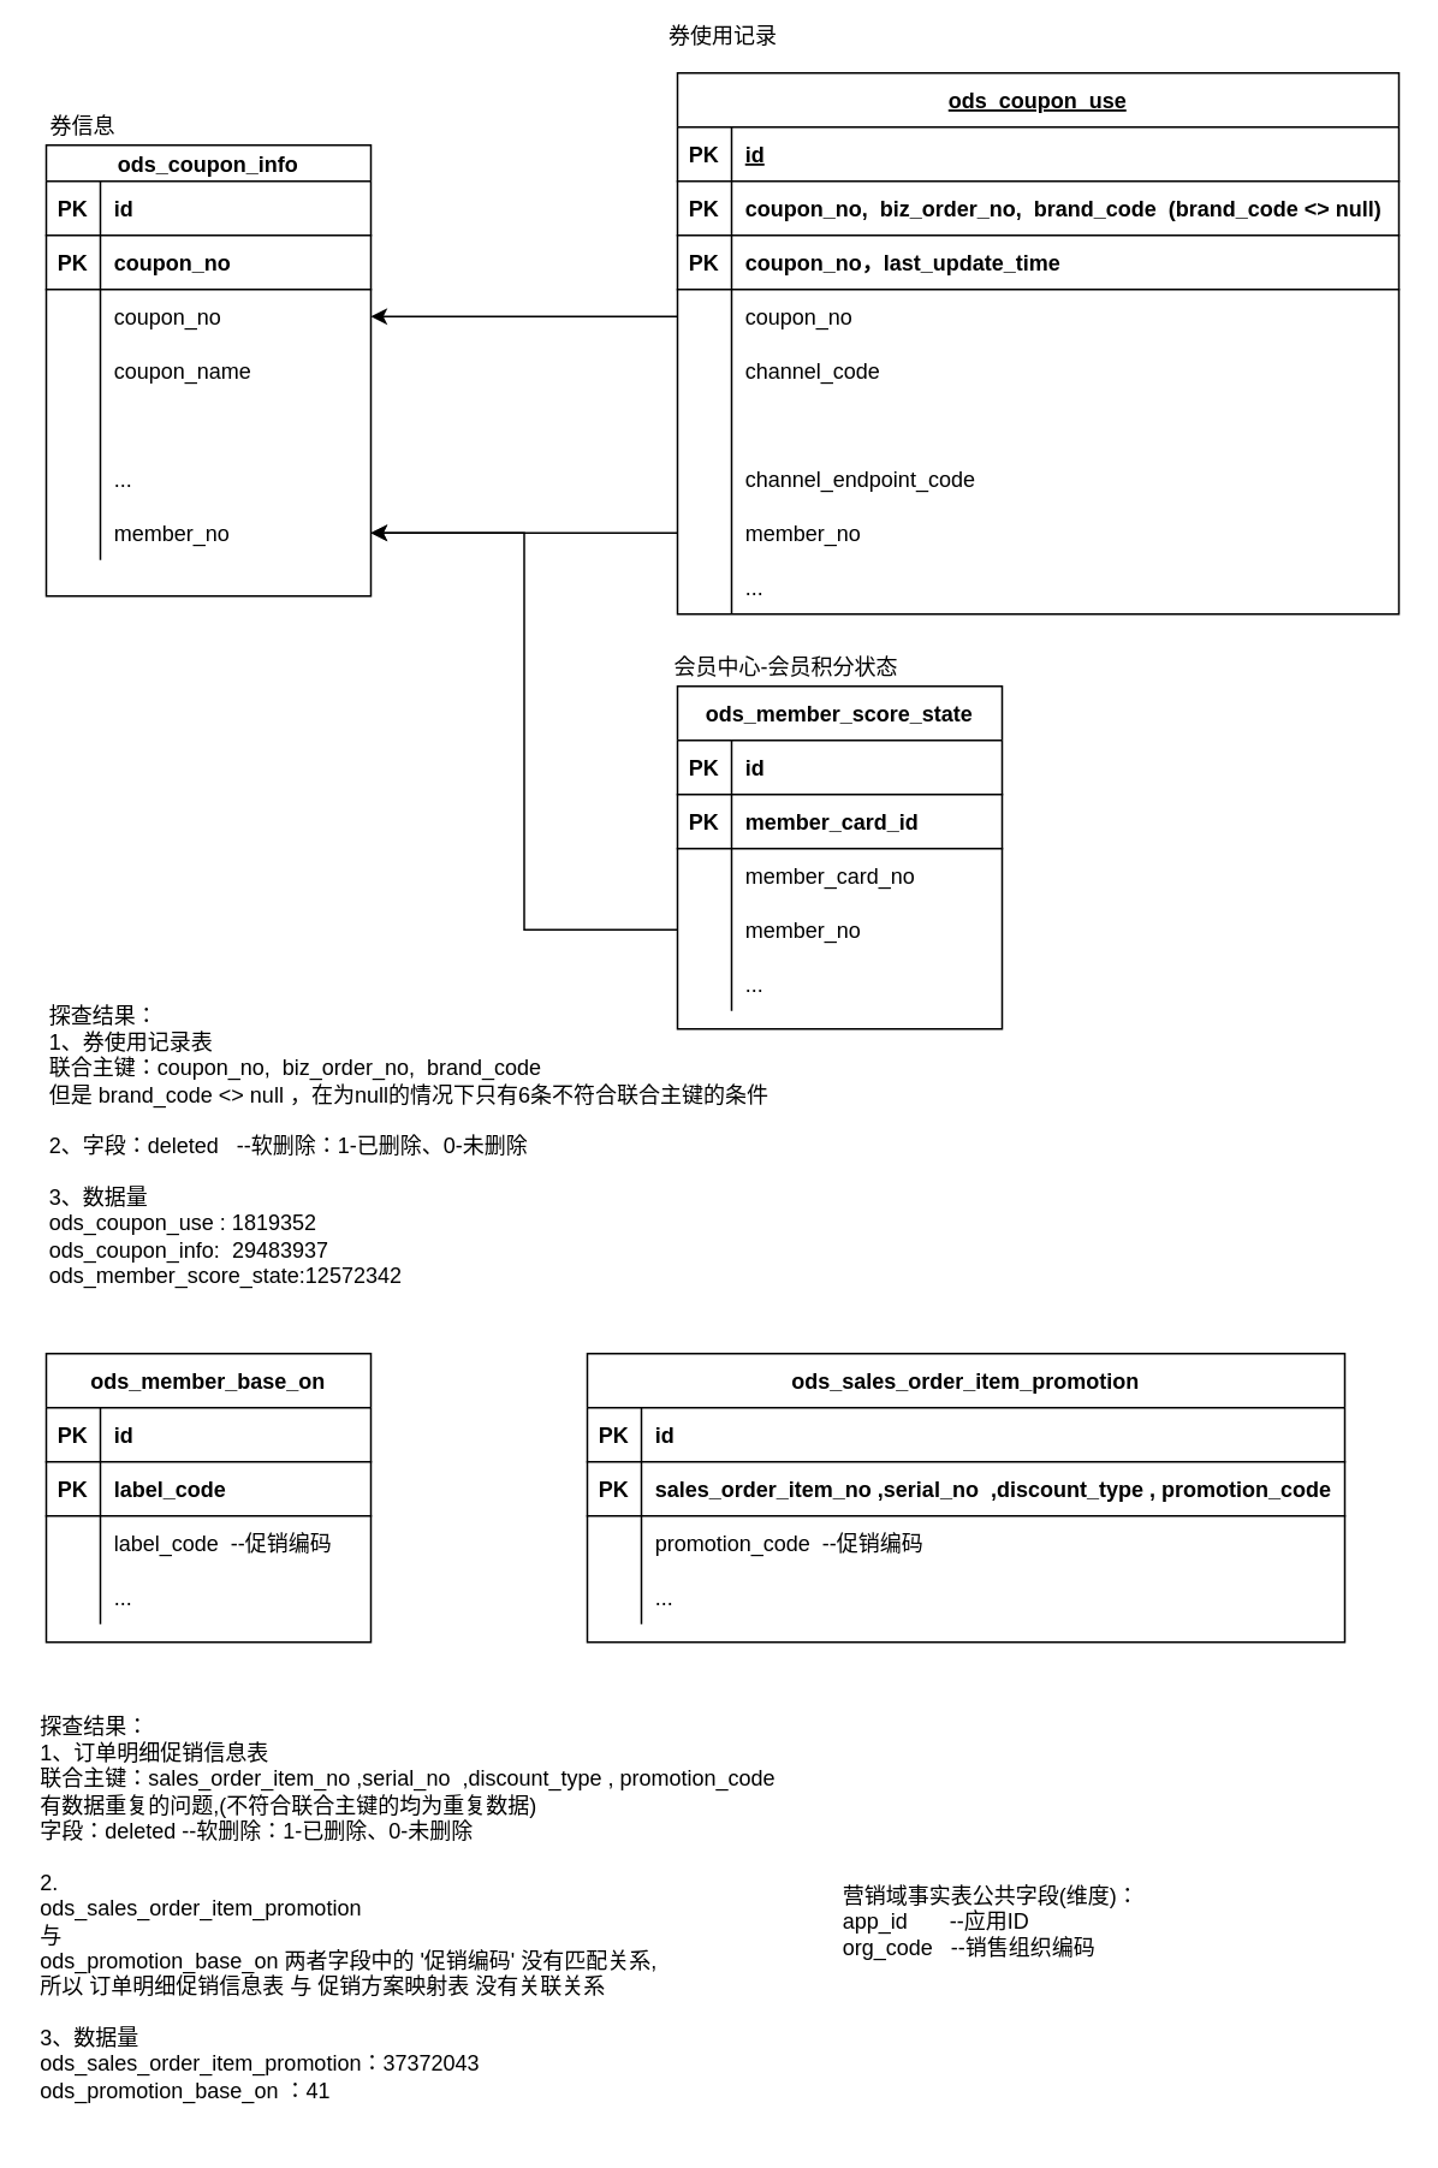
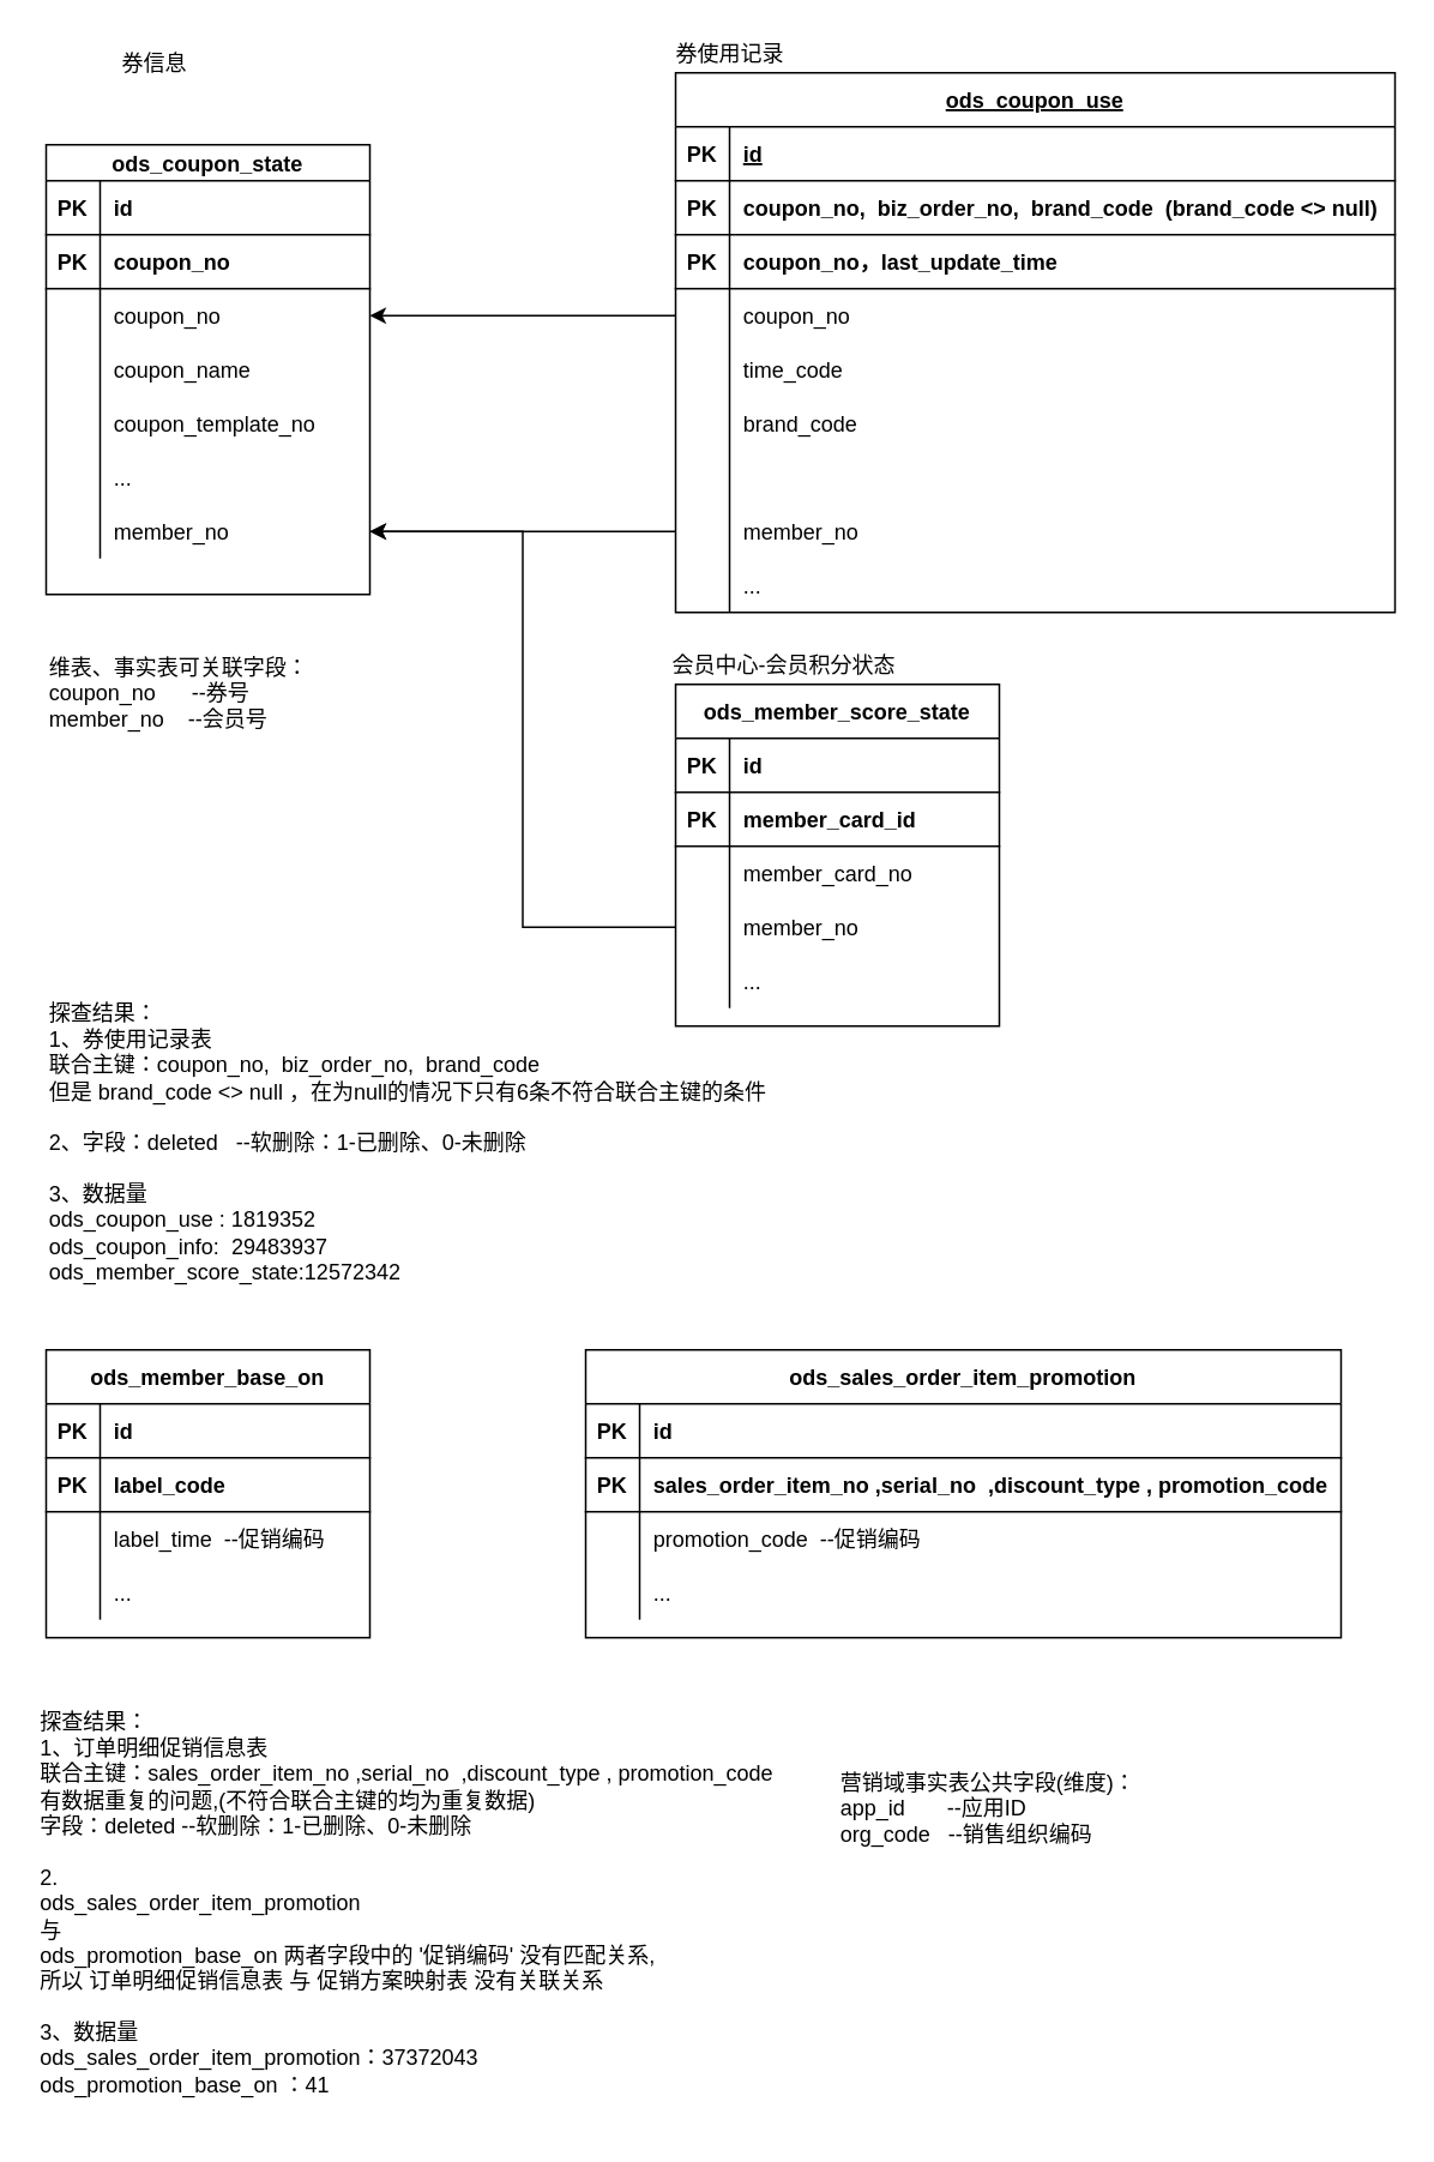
- <mxCell id="71" value="券使用记录" style="text;html=1;align=center;verticalAlign=middle;resizable=0;points=[];autosize=1;" parent="1" vertex="1"><mxGeometry x="360" y="10" width="80" height="20" as="geometry" /></mxCell>
+ <mxCell id="71" value="券使用记录" style="text;html=1;align=center;verticalAlign=middle;resizable=0;points=[];autosize=1;" parent="1" vertex="1"><mxGeometry x="365" width="80" height="20" as="geometry" y="20" /></mxCell>
- <mxCell id="72" value="券信息" style="text;html=1;align=center;verticalAlign=middle;resizable=0;points=[];autosize=1;" parent="1" vertex="1"><mxGeometry x="20" y="60" width="50" height="20" as="geometry" /></mxCell>
+ <mxCell id="72" value="券信息" style="text;html=1;align=center;verticalAlign=middle;resizable=0;points=[];autosize=1;" parent="1" vertex="1"><mxGeometry x="60" y="25" width="50" height="20" as="geometry" /></mxCell>
- <mxCell id="30" value="ods_coupon_info" style="shape=table;startSize=20;container=1;collapsible=1;childLayout=tableLayout;fixedRows=1;rowLines=0;fontStyle=1;align=center;resizeLast=1;" parent="1" vertex="1"><mxGeometry x="25" y="80" width="180" height="250" as="geometry" /></mxCell>
+ <mxCell id="30" value="ods_coupon_state" style="shape=table;startSize=20;container=1;collapsible=1;childLayout=tableLayout;fixedRows=1;rowLines=0;fontStyle=1;align=center;resizeLast=1;" parent="1" vertex="1"><mxGeometry x="25" y="80" width="180" height="250" as="geometry" /></mxCell>
- <mxCell id="17" value="channel_code" style="shape=partialRectangle;connectable=0;fillColor=none;top=0;left=0;bottom=0;right=0;align=left;spacingLeft=6;overflow=hidden;" parent="15" vertex="1"><mxGeometry x="30" width="370" height="30" as="geometry" /></mxCell>
+ <mxCell id="17" value="time_code" style="shape=partialRectangle;connectable=0;fillColor=none;top=0;left=0;bottom=0;right=0;align=left;spacingLeft=6;overflow=hidden;" parent="15" vertex="1"><mxGeometry x="30" width="370" height="30" as="geometry" /></mxCell>
+ <mxCell id="45" value="coupon_template_no" style="shape=partialRectangle;connectable=0;fillColor=none;top=0;left=0;bottom=0;right=0;align=left;spacingLeft=6;overflow=hidden;" parent="43" vertex="1"><mxGeometry x="30" width="150" height="30" as="geometry" /></mxCell>
+ <mxCell id="20" value="brand_code" style="shape=partialRectangle;connectable=0;fillColor=none;top=0;left=0;bottom=0;right=0;align=left;spacingLeft=6;overflow=hidden;" parent="18" vertex="1"><mxGeometry x="30" width="370" height="30" as="geometry" /></mxCell>
- <mxCell id="23" value="channel_endpoint_code" style="shape=partialRectangle;connectable=0;fillColor=none;top=0;left=0;bottom=0;right=0;align=left;spacingLeft=6;overflow=hidden;" parent="21" vertex="1"><mxGeometry x="30" width="370" height="30" as="geometry" /></mxCell>
+ <mxCell id="102" value="维表、事实表可关联字段：&lt;br&gt;coupon_no&amp;nbsp; &amp;nbsp; &amp;nbsp; --券号&lt;br&gt;member_no&amp;nbsp; &amp;nbsp; --会员号" style="text;html=1;align=left;verticalAlign=middle;resizable=0;points=[];autosize=1;" parent="1" vertex="1"><mxGeometry x="25" y="360" width="160" height="50" as="geometry" /></mxCell>
- <mxCell id="84" value="label_code  --促销编码" style="shape=partialRectangle;connectable=0;fillColor=none;top=0;left=0;bottom=0;right=0;align=left;spacingLeft=6;overflow=hidden;" parent="82" vertex="1"><mxGeometry x="30" width="150" height="30" as="geometry" /></mxCell>
+ <mxCell id="84" value="label_time  --促销编码" style="shape=partialRectangle;connectable=0;fillColor=none;top=0;left=0;bottom=0;right=0;align=left;spacingLeft=6;overflow=hidden;" parent="82" vertex="1"><mxGeometry x="30" width="150" height="30" as="geometry" /></mxCell>
- <mxCell id="103" value="营销域事实表公共字段(维度)：&lt;br&gt;app_id&amp;nbsp; &amp;nbsp; &amp;nbsp; &amp;nbsp;--应用ID&lt;br&gt;org_code&amp;nbsp; &amp;nbsp;--销售组织编码" style="text;html=1;align=left;verticalAlign=middle;resizable=0;points=[];autosize=1;" parent="1" vertex="1"><mxGeometry x="465" y="1040" width="180" height="50" as="geometry" /></mxCell>
+ <mxCell id="103" value="营销域事实表公共字段(维度)：&lt;br&gt;app_id&amp;nbsp; &amp;nbsp; &amp;nbsp; &amp;nbsp;--应用ID&lt;br&gt;org_code&amp;nbsp; &amp;nbsp;--销售组织编码" style="text;html=1;align=left;verticalAlign=middle;resizable=0;points=[];autosize=1;" parent="1" vertex="1"><mxGeometry x="465" y="980" width="180" height="50" as="geometry" /></mxCell>
